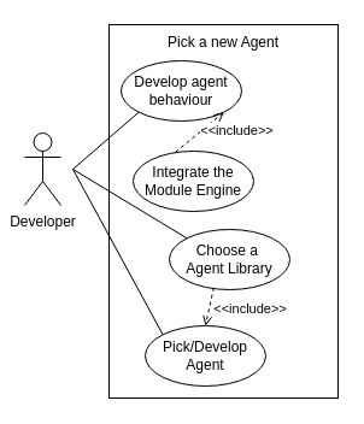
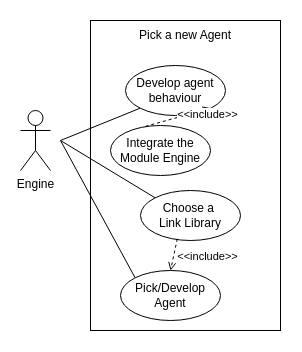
- <mxCell id="5" value="Develop agent&lt;div&gt;behaviour&lt;/div&gt;" style="ellipse;whiteSpace=wrap;html=1;" vertex="1" parent="1"><mxGeometry x="100" y="50" width="100" height="50" as="geometry" /></mxCell>
+ <mxCell id="5" value="Develop agent&lt;div&gt;behaviour&lt;/div&gt;" style="ellipse;whiteSpace=wrap;html=1;" vertex="1" parent="1"><mxGeometry x="125" y="65" width="100" height="50" as="geometry" /></mxCell>
- <mxCell id="2" value="Developer" style="shape=umlActor;verticalLabelPosition=bottom;verticalAlign=top;html=1;outlineConnect=0;" vertex="1" parent="1"><mxGeometry x="20" y="110" width="30" height="60" as="geometry" /></mxCell>
+ <mxCell id="2" value="Engine" style="shape=umlActor;verticalLabelPosition=bottom;verticalAlign=top;html=1;outlineConnect=0;" vertex="1" parent="1"><mxGeometry x="20" y="110" width="30" height="60" as="geometry" /></mxCell>
- <mxCell id="9" value="Choose a&amp;nbsp;&lt;div&gt;Agent Library&lt;/div&gt;" style="ellipse;whiteSpace=wrap;html=1;" vertex="1" parent="1"><mxGeometry x="140" y="190" width="100" height="50" as="geometry" /></mxCell>
+ <mxCell id="9" value="Choose a&amp;nbsp;&lt;div&gt;Link Library&lt;/div&gt;" style="ellipse;whiteSpace=wrap;html=1;" vertex="1" parent="1"><mxGeometry x="140" y="190" width="100" height="50" as="geometry" /></mxCell>
